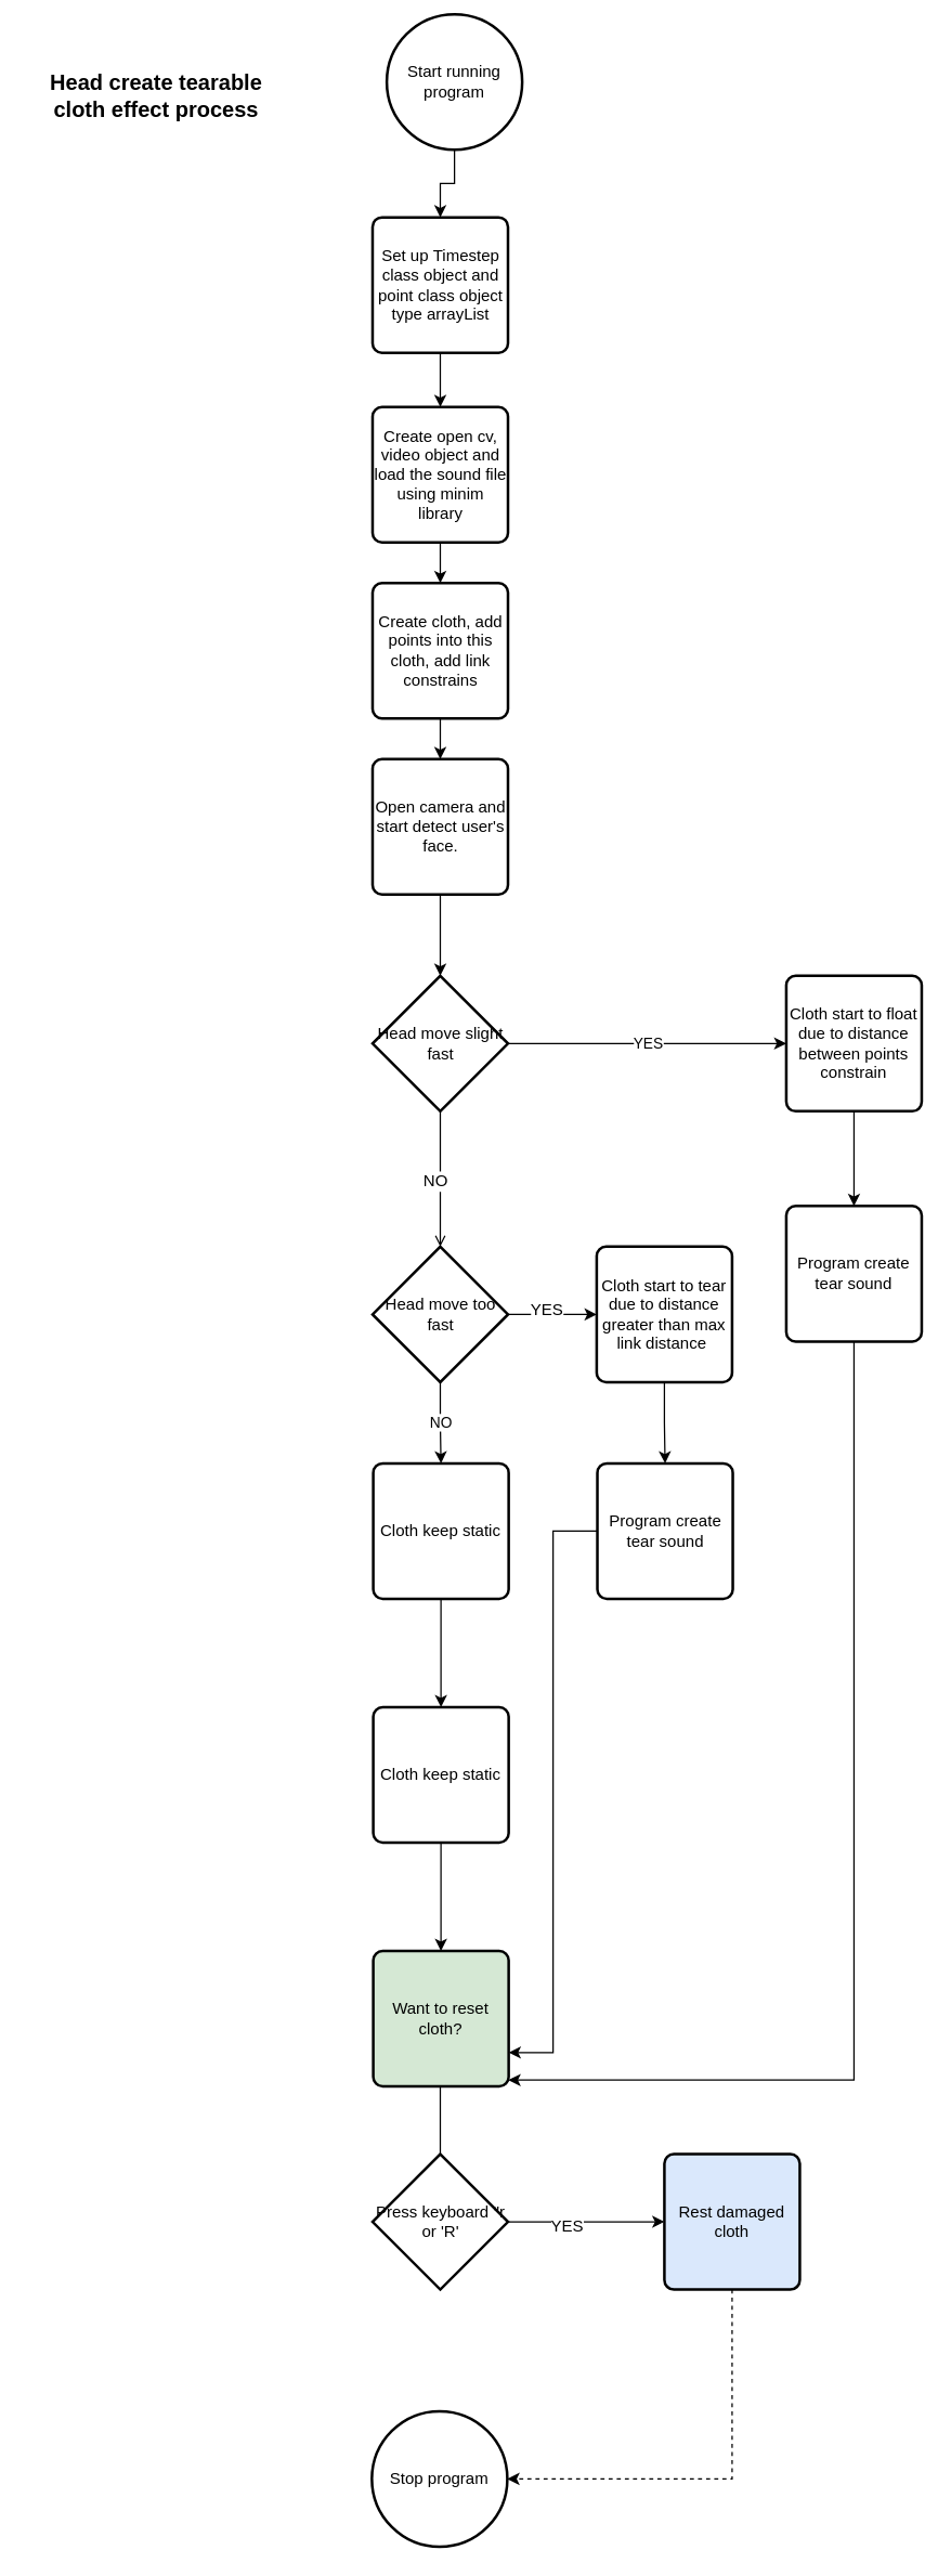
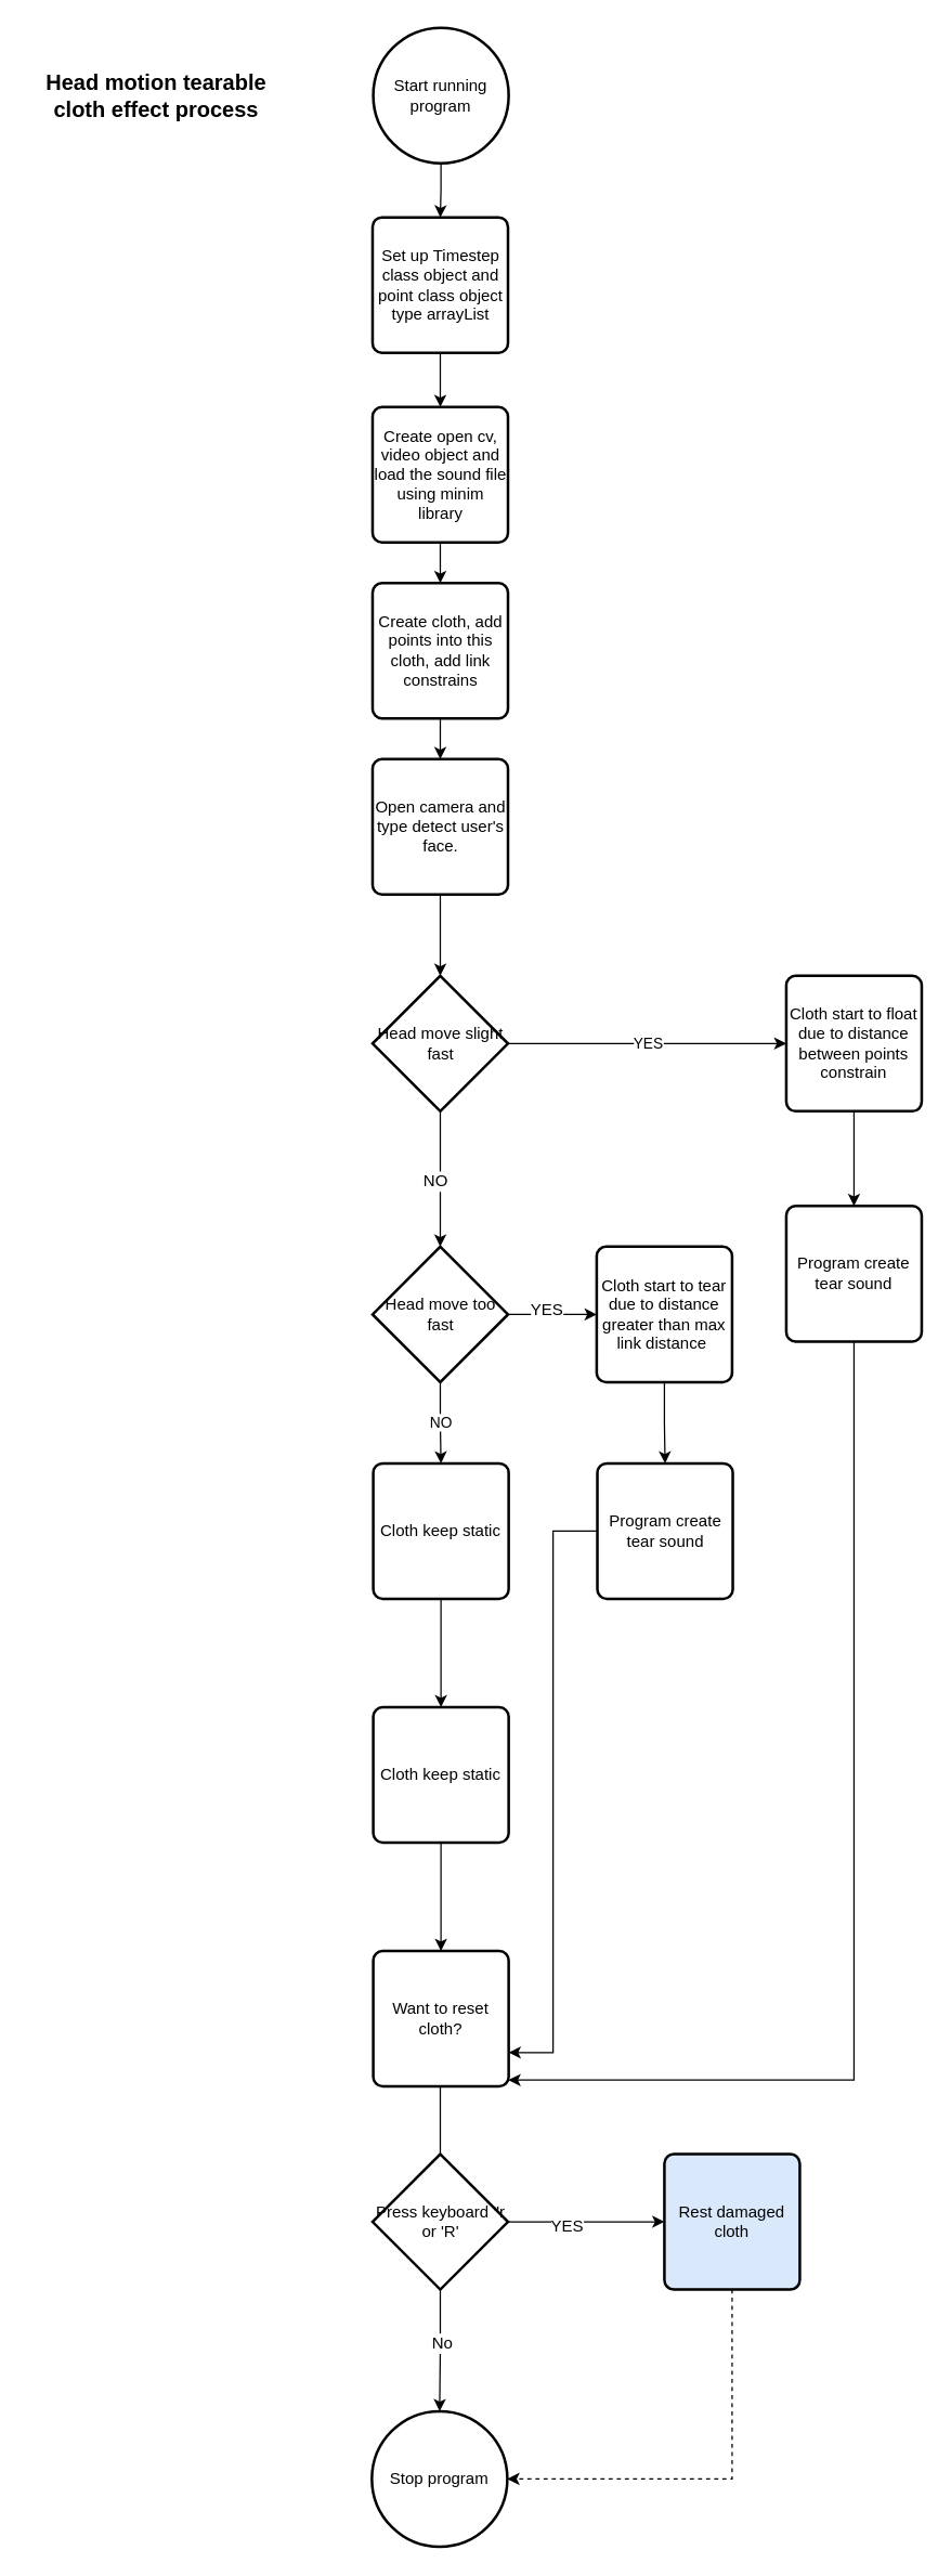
- <mxCell id="3" value="Start running program" style="strokeWidth=2;html=1;shape=mxgraph.flowchart.start_2;whiteSpace=wrap;" vertex="1" parent="1"><mxGeometry x="285" y="10" width="100" height="100" as="geometry" /></mxCell>
+ <mxCell id="3" value="Start running program" style="strokeWidth=2;html=1;shape=mxgraph.flowchart.start_2;whiteSpace=wrap;" vertex="1" parent="1"><mxGeometry x="275" y="20" width="100" height="100" as="geometry" /></mxCell>
- <mxCell id="5" value="&lt;b&gt;&lt;font style=&quot;font-size: 16px&quot;&gt;Head create tearable cloth effect process&lt;/font&gt;&lt;/b&gt;" style="text;html=1;strokeColor=none;fillColor=none;align=center;verticalAlign=middle;whiteSpace=wrap;rounded=0;" vertex="1" parent="1"><mxGeometry x="20" y="60" width="190" height="20" as="geometry" /></mxCell>
+ <mxCell id="5" value="&lt;b&gt;&lt;font style=&quot;font-size: 16px&quot;&gt;Head motion tearable cloth effect process&lt;/font&gt;&lt;/b&gt;" style="text;html=1;strokeColor=none;fillColor=none;align=center;verticalAlign=middle;whiteSpace=wrap;rounded=0;" vertex="1" parent="1"><mxGeometry x="20" y="60" width="190" height="20" as="geometry" /></mxCell>
- <mxCell id="13" value="Open camera and start detect user's face." style="rounded=1;whiteSpace=wrap;html=1;absoluteArcSize=1;arcSize=14;strokeWidth=2;" vertex="1" parent="1"><mxGeometry x="274.5" y="560" width="100" height="100" as="geometry" /></mxCell>
+ <mxCell id="13" value="Open camera and type detect user's face." style="rounded=1;whiteSpace=wrap;html=1;absoluteArcSize=1;arcSize=14;strokeWidth=2;" vertex="1" parent="1"><mxGeometry x="274.5" y="560" width="100" height="100" as="geometry" /></mxCell>
- <mxCell id="14" value="" style="edgeStyle=orthogonalEdgeStyle;rounded=0;orthogonalLoop=1;jettySize=auto;html=1;entryX=0.5;entryY=0;entryDx=0;entryDy=0;entryPerimeter=0;endArrow=open;" edge="1" parent="1" source="17" target="25"><mxGeometry relative="1" as="geometry"><mxPoint x="325" y="920.667" as="targetPoint" /></mxGeometry></mxCell>
+ <mxCell id="14" value="" style="edgeStyle=orthogonalEdgeStyle;rounded=0;orthogonalLoop=1;jettySize=auto;html=1;entryX=0.5;entryY=0;entryDx=0;entryDy=0;entryPerimeter=0;" edge="1" parent="1" source="17" target="25"><mxGeometry relative="1" as="geometry"><mxPoint x="325" y="920.667" as="targetPoint" /></mxGeometry></mxCell>
- <mxCell id="35" value="Want to reset cloth?" style="rounded=1;whiteSpace=wrap;html=1;absoluteArcSize=1;arcSize=14;strokeWidth=2;fillColor=#d5e8d4;" vertex="1" parent="1"><mxGeometry x="275" y="1440" width="100" height="100" as="geometry" /></mxCell>
+ <mxCell id="35" value="Want to reset cloth?" style="rounded=1;whiteSpace=wrap;html=1;absoluteArcSize=1;arcSize=14;strokeWidth=2;" vertex="1" parent="1"><mxGeometry x="275" y="1440" width="100" height="100" as="geometry" /></mxCell>
+ <mxCell id="38" value="" style="edgeStyle=orthogonalEdgeStyle;rounded=0;orthogonalLoop=1;jettySize=auto;html=1;" edge="1" parent="1" source="40" target="4"><mxGeometry relative="1" as="geometry" /></mxCell>
+ <mxCell id="39" value="No" style="text;html=1;resizable=0;points=[];align=center;verticalAlign=middle;labelBackgroundColor=#ffffff;" vertex="1" connectable="0" parent="38"><mxGeometry x="-0.154" y="1" relative="1" as="geometry"><mxPoint y="1" as="offset" /></mxGeometry></mxCell>
